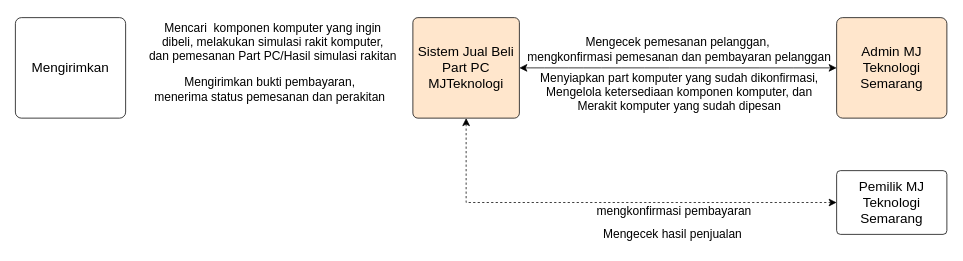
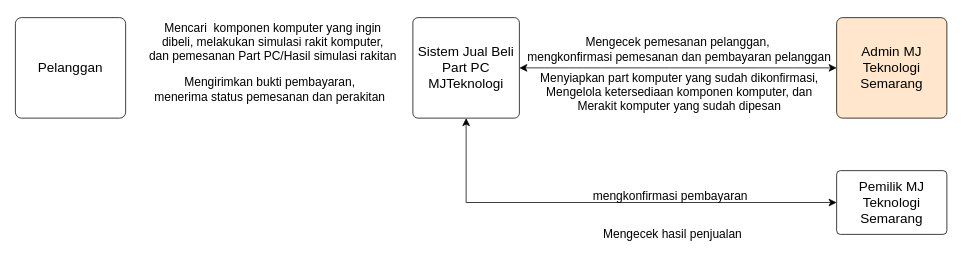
- <mxCell id="2" value="&lt;font style=&quot;font-size: 18px;&quot;&gt;Mengirimkan&lt;/font&gt;" style="rounded=1;whiteSpace=wrap;html=1;arcSize=6;" parent="1" vertex="1"><mxGeometry x="20" y="23" width="147" height="134" as="geometry" /></mxCell>
+ <mxCell id="2" value="&lt;font style=&quot;font-size: 18px;&quot;&gt;Pelanggan&lt;/font&gt;" style="rounded=1;whiteSpace=wrap;html=1;arcSize=6;" parent="1" vertex="1"><mxGeometry x="20" y="23" width="147" height="134" as="geometry" /></mxCell>
- <mxCell id="5" value="&lt;font style=&quot;font-size: 18px;&quot;&gt;Sistem Jual Beli Part PC MJTeknologi&lt;/font&gt;" style="rounded=1;whiteSpace=wrap;html=1;arcSize=5;fillColor=#ffe6cc;" parent="1" vertex="1"><mxGeometry x="550" y="23" width="142" height="134" as="geometry" /></mxCell>
+ <mxCell id="5" value="&lt;font style=&quot;font-size: 18px;&quot;&gt;Sistem Jual Beli Part PC MJTeknologi&lt;/font&gt;" style="rounded=1;whiteSpace=wrap;html=1;arcSize=5;" parent="1" vertex="1"><mxGeometry x="550" y="23" width="142" height="134" as="geometry" /></mxCell>
- <mxCell id="4" style="edgeStyle=orthogonalEdgeStyle;rounded=0;orthogonalLoop=1;jettySize=auto;html=1;exitX=0.5;exitY=1;exitDx=0;exitDy=0;entryX=0;entryY=0.5;entryDx=0;entryDy=0;fontSize=12;startSize=8;endSize=8;startArrow=classic;startFill=1;dashed=1;" parent="1" source="5" target="11" edge="1"><mxGeometry relative="1" as="geometry" /></mxCell>
+ <mxCell id="4" style="edgeStyle=orthogonalEdgeStyle;rounded=0;orthogonalLoop=1;jettySize=auto;html=1;exitX=0.5;exitY=1;exitDx=0;exitDy=0;entryX=0;entryY=0.5;entryDx=0;entryDy=0;fontSize=12;startSize=8;endSize=8;startArrow=classic;startFill=1;" parent="1" source="5" target="11" edge="1"><mxGeometry relative="1" as="geometry" /></mxCell>
- <mxCell id="13" value="mengkonfirmasi pembayaran" style="text;html=1;align=center;verticalAlign=middle;resizable=0;points=[];autosize=1;strokeColor=none;fillColor=none;fontSize=16;" parent="1" vertex="1"><mxGeometry x="786" y="264" width="224" height="31" as="geometry" /></mxCell>
+ <mxCell id="13" value="mengkonfirmasi pembayaran" style="text;html=1;align=center;verticalAlign=middle;resizable=0;points=[];autosize=1;strokeColor=none;fillColor=none;fontSize=16;" parent="1" vertex="1"><mxGeometry x="781" y="244" width="224" height="31" as="geometry" /></mxCell>
